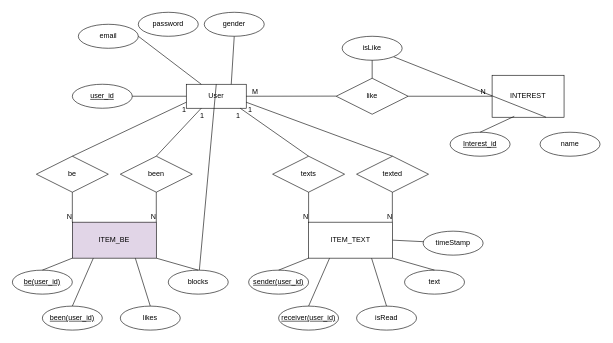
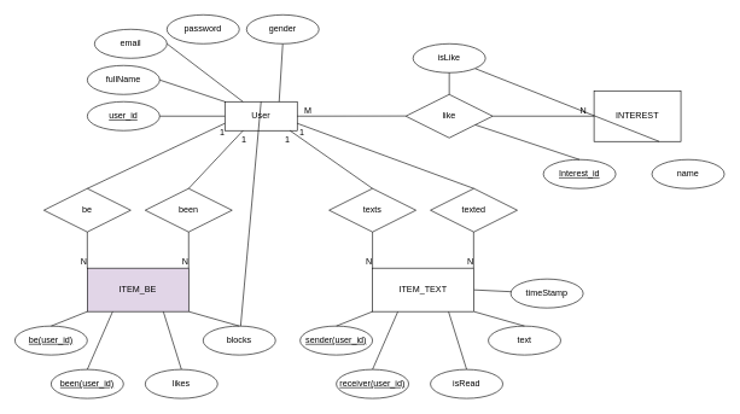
+ <mxCell id="4" value="fullName" style="ellipse;whiteSpace=wrap;html=1;align=center;" vertex="1" parent="1"><mxGeometry x="120" y="90" width="100" height="40" as="geometry" /></mxCell>
+ <mxCell id="17" value="" style="endArrow=none;html=1;rounded=0;strokeColor=#000000;exitX=1;exitY=0.5;exitDx=0;exitDy=0;entryX=0;entryY=0;entryDx=0;entryDy=0;" edge="1" parent="1" source="4" target="2"><mxGeometry relative="1" as="geometry"><mxPoint x="220" y="110" as="sourcePoint" /><mxPoint x="380" y="110" as="targetPoint" /></mxGeometry></mxCell>
- <mxCell id="20" value="" style="endArrow=none;html=1;rounded=0;strokeColor=#000000;exitX=0.5;exitY=0;exitDx=0;exitDy=0;entryX=0.308;entryY=0.979;entryDx=0;entryDy=0;entryPerimeter=0;" edge="1" parent="1" source="8" target="3"><mxGeometry relative="1" as="geometry"><mxPoint x="730" y="140" as="sourcePoint" /><mxPoint x="890" y="140" as="targetPoint" /></mxGeometry></mxCell>
+ <mxCell id="20" value="" style="endArrow=none;html=1;rounded=0;strokeColor=#000000;exitX=0.5;exitY=0;exitDx=0;exitDy=0;" edge="1" parent="1" source="8" target="10"><mxGeometry relative="1" as="geometry"><mxPoint x="730" y="140" as="sourcePoint" /><mxPoint x="890" y="140" as="targetPoint" /></mxGeometry></mxCell>
